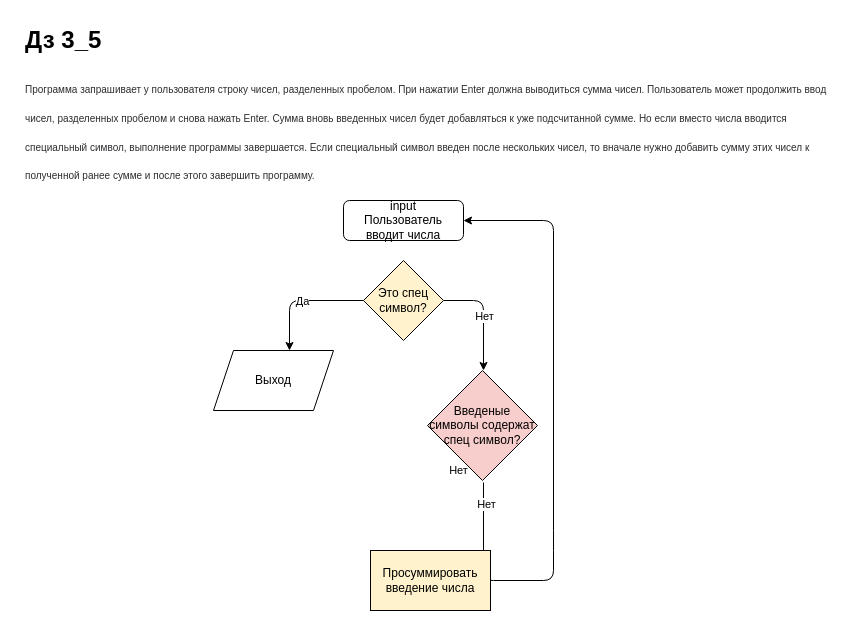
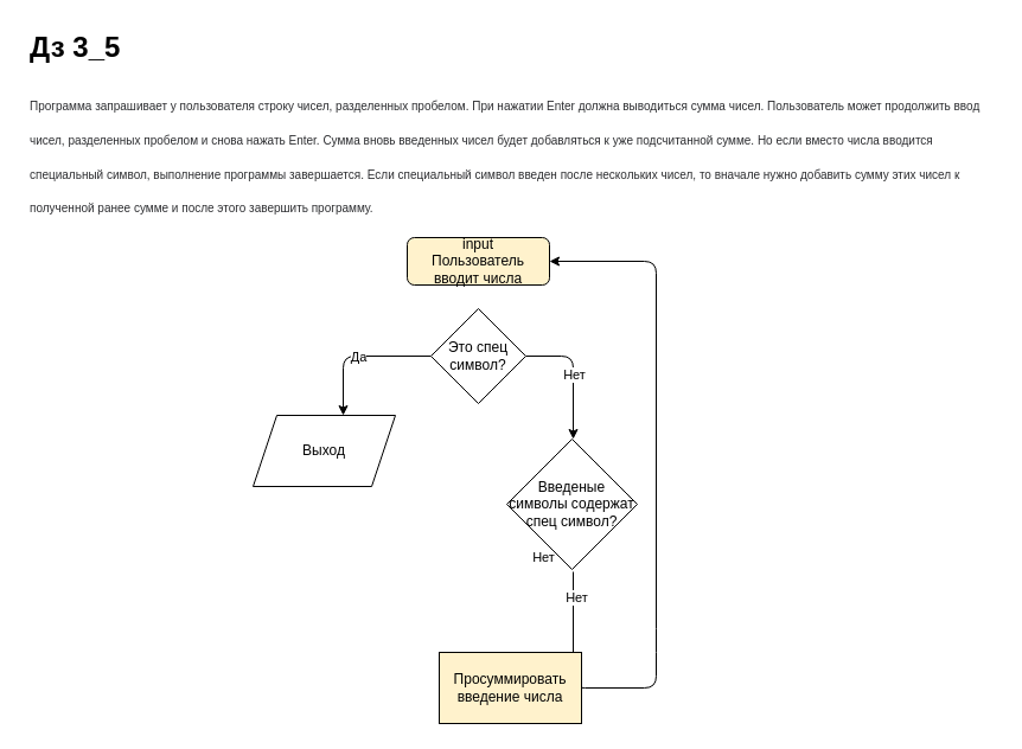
- <mxCell id="2" value="input&lt;br&gt;Пользователь вводит числа" style="rounded=1;whiteSpace=wrap;html=1;fontSize=12;glass=0;strokeWidth=1;shadow=0;" parent="1" vertex="1"><mxGeometry x="343" y="200" width="120" height="40" as="geometry" /></mxCell>
+ <mxCell id="2" value="input&lt;br&gt;Пользователь вводит числа" style="rounded=1;whiteSpace=wrap;html=1;fontSize=12;glass=0;strokeWidth=1;shadow=0;fillColor=#fff2cc;" parent="1" vertex="1"><mxGeometry x="343" y="200" width="120" height="40" as="geometry" /></mxCell>
- <mxCell id="10" value="&lt;span&gt;Это спец символ?&lt;/span&gt;" style="rhombus;whiteSpace=wrap;html=1;fillColor=#fff2cc;" vertex="1" parent="1"><mxGeometry x="363" y="260" width="80" height="80" as="geometry" /></mxCell>
+ <mxCell id="10" value="&lt;span&gt;Это спец символ?&lt;/span&gt;" style="rhombus;whiteSpace=wrap;html=1;" vertex="1" parent="1"><mxGeometry x="363" y="260" width="80" height="80" as="geometry" /></mxCell>
- <mxCell id="12" value="Введеные символы содержат спец символ?" style="rhombus;whiteSpace=wrap;html=1;fillColor=#f8cecc;" vertex="1" parent="1"><mxGeometry x="427" y="370" width="110" height="110" as="geometry" /></mxCell>
+ <mxCell id="12" value="Введеные символы содержат спец символ?" style="rhombus;whiteSpace=wrap;html=1;" vertex="1" parent="1"><mxGeometry x="427" y="370" width="110" height="110" as="geometry" /></mxCell>
